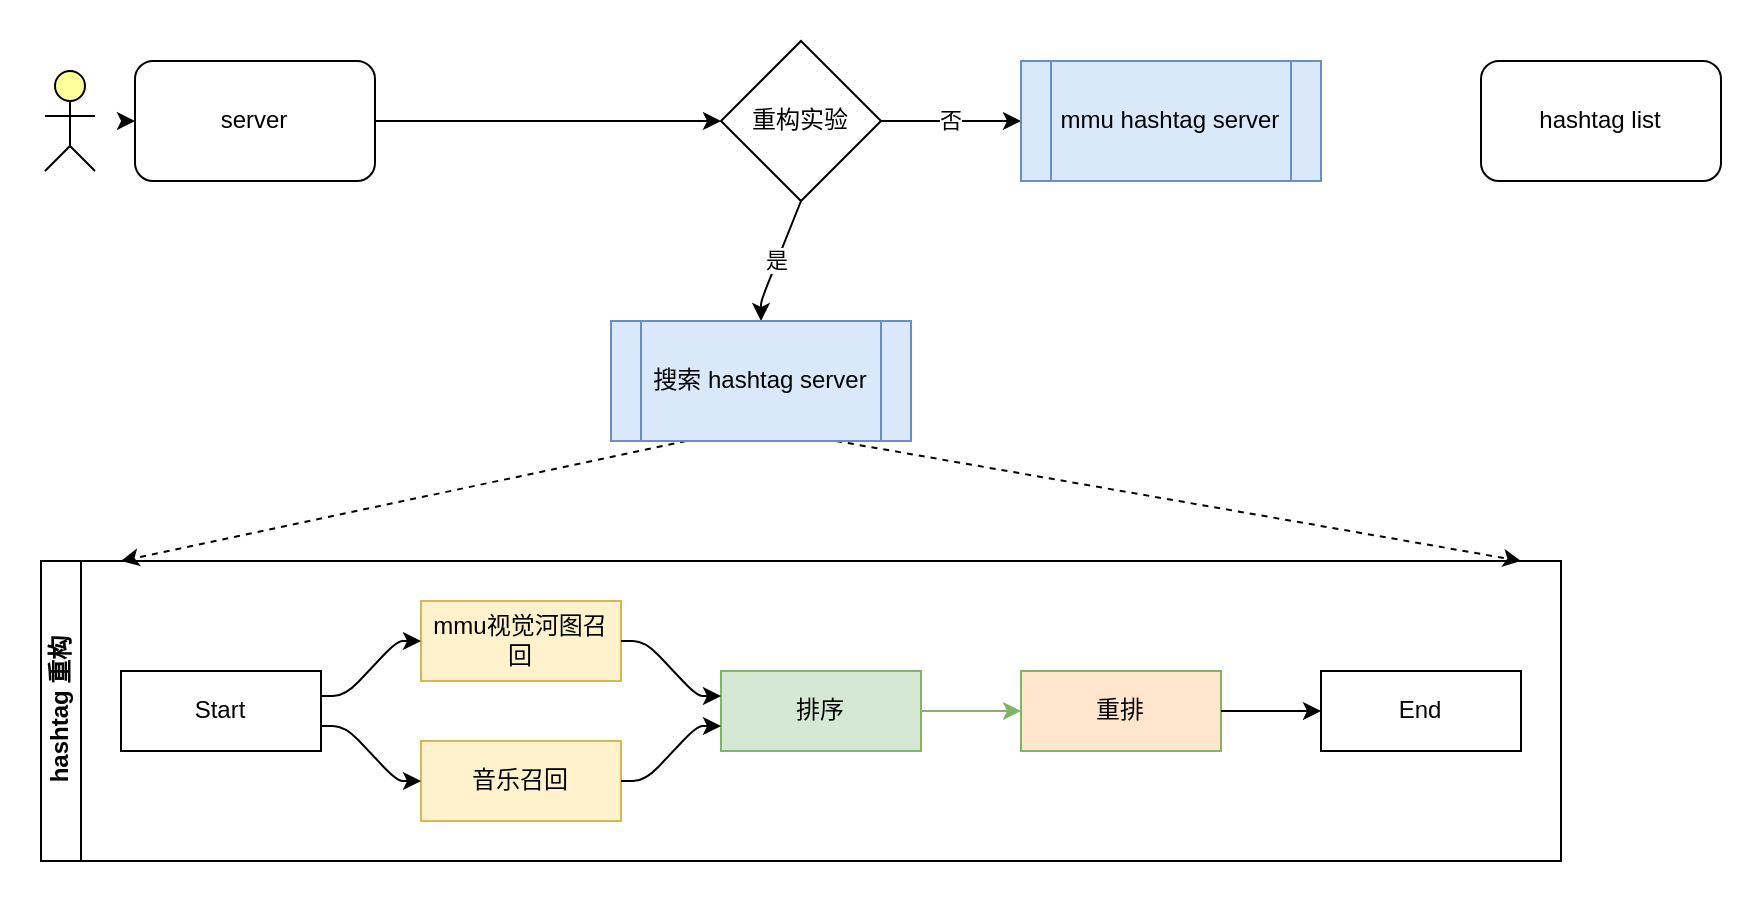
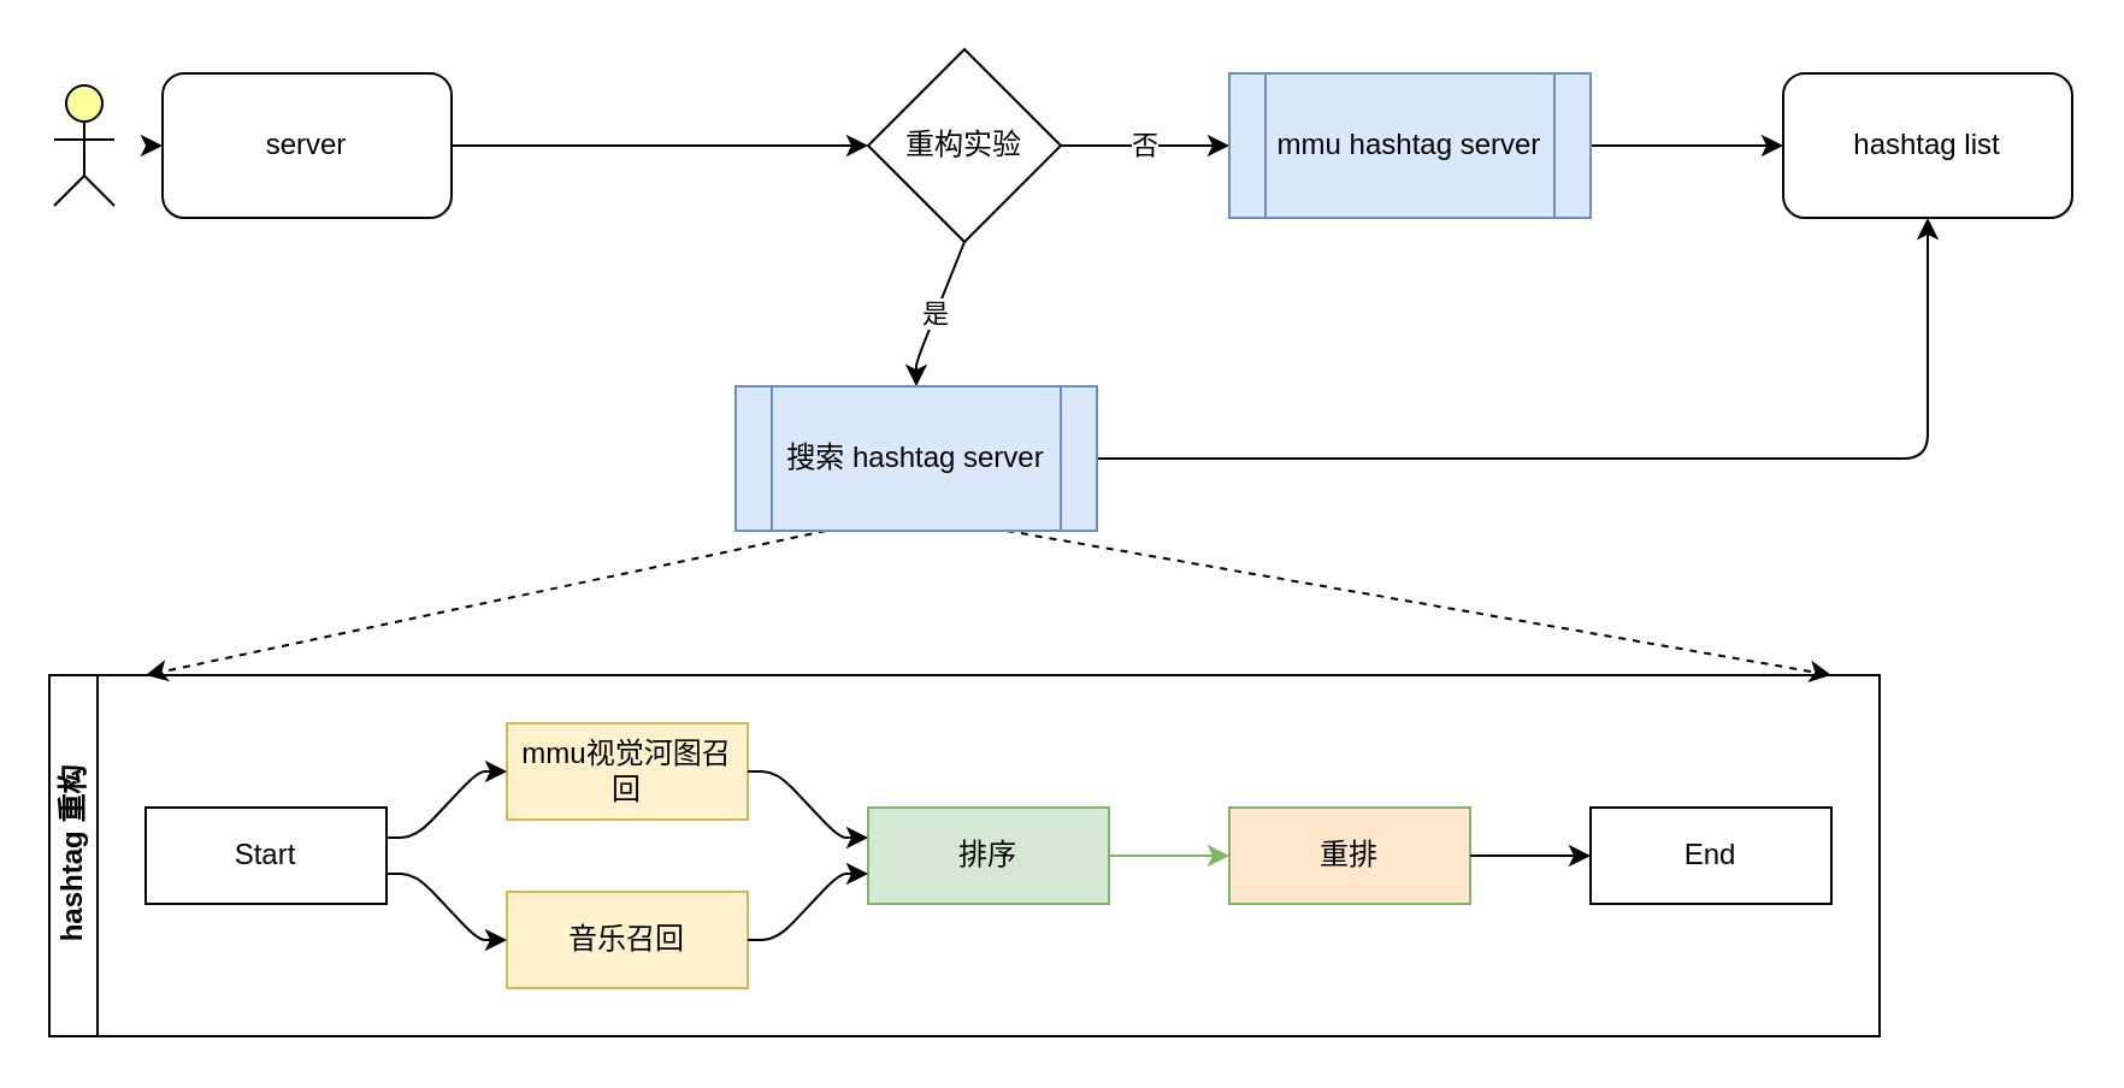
+ <mxCell id="20" style="edgeStyle=none;html=1;exitX=1;exitY=0.5;exitDx=0;exitDy=0;entryX=0;entryY=0.5;entryDx=0;entryDy=0;" parent="1" source="21" target="24" edge="1"><mxGeometry relative="1" as="geometry" /></mxCell>
+ <mxCell id="27" style="edgeStyle=none;html=1;exitX=1;exitY=0.5;exitDx=0;exitDy=0;entryX=0.5;entryY=1;entryDx=0;entryDy=0;" parent="1" source="28" target="24" edge="1"><mxGeometry relative="1" as="geometry"><Array as="points"><mxPoint x="800" y="190" /></Array></mxGeometry></mxCell>
